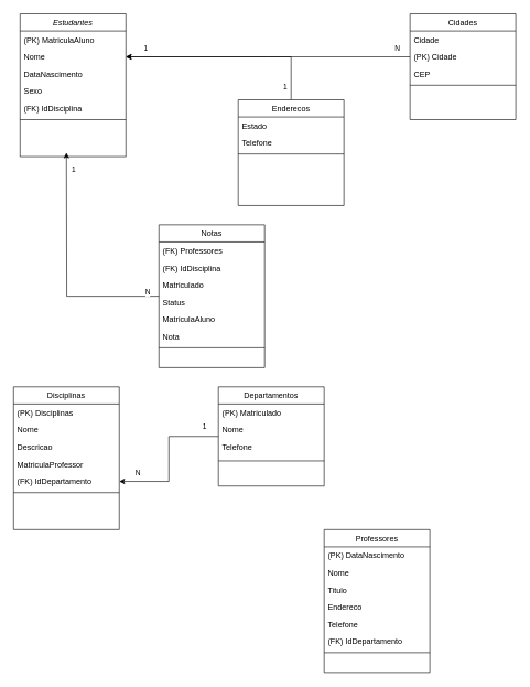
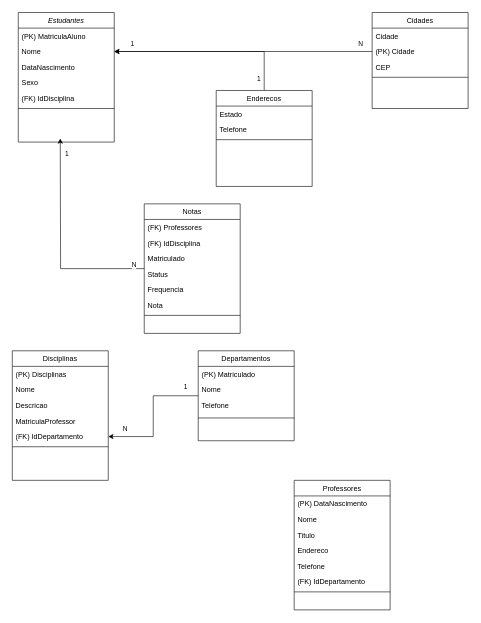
- <mxCell id="37" value="MatriculaAluno" style="text;align=left;verticalAlign=top;spacingLeft=4;spacingRight=4;overflow=hidden;rotatable=0;points=[[0,0.5],[1,0.5]];portConstraint=eastwest;rounded=0;shadow=0;html=0;" vertex="1" parent="32"><mxGeometry y="130" width="160" height="26" as="geometry" /></mxCell>
+ <mxCell id="37" value="Frequencia" style="text;align=left;verticalAlign=top;spacingLeft=4;spacingRight=4;overflow=hidden;rotatable=0;points=[[0,0.5],[1,0.5]];portConstraint=eastwest;rounded=0;shadow=0;html=0;" vertex="1" parent="32"><mxGeometry y="130" width="160" height="26" as="geometry" /></mxCell>
